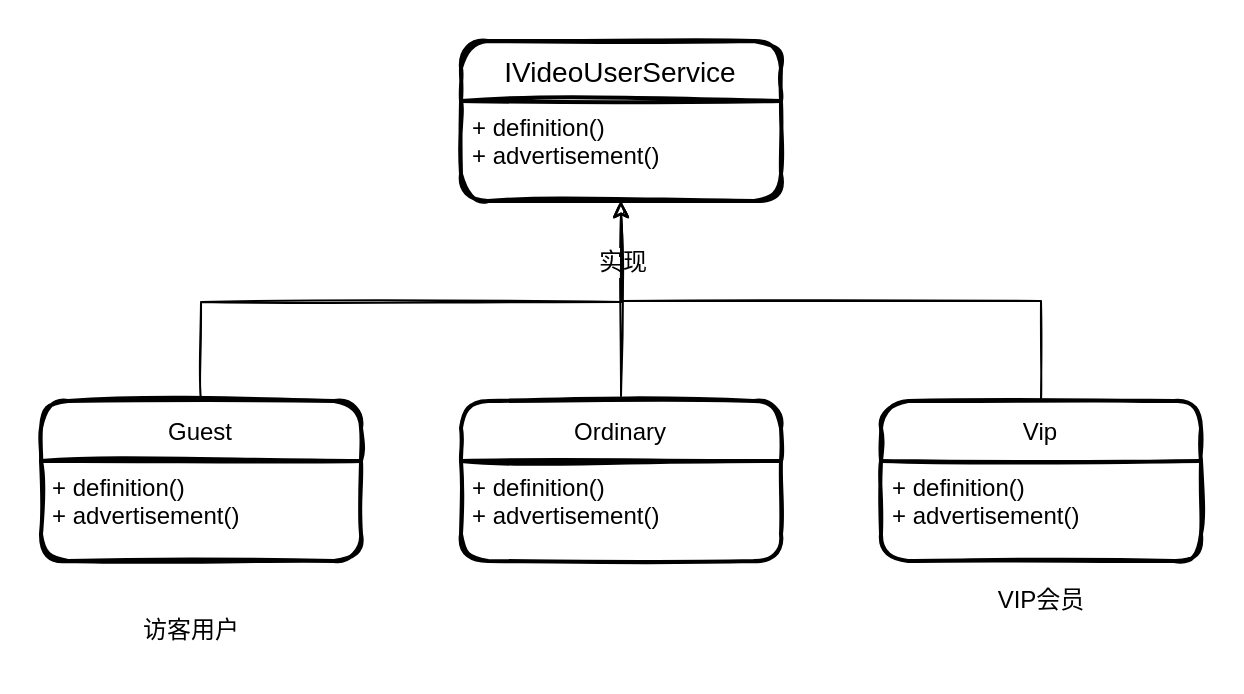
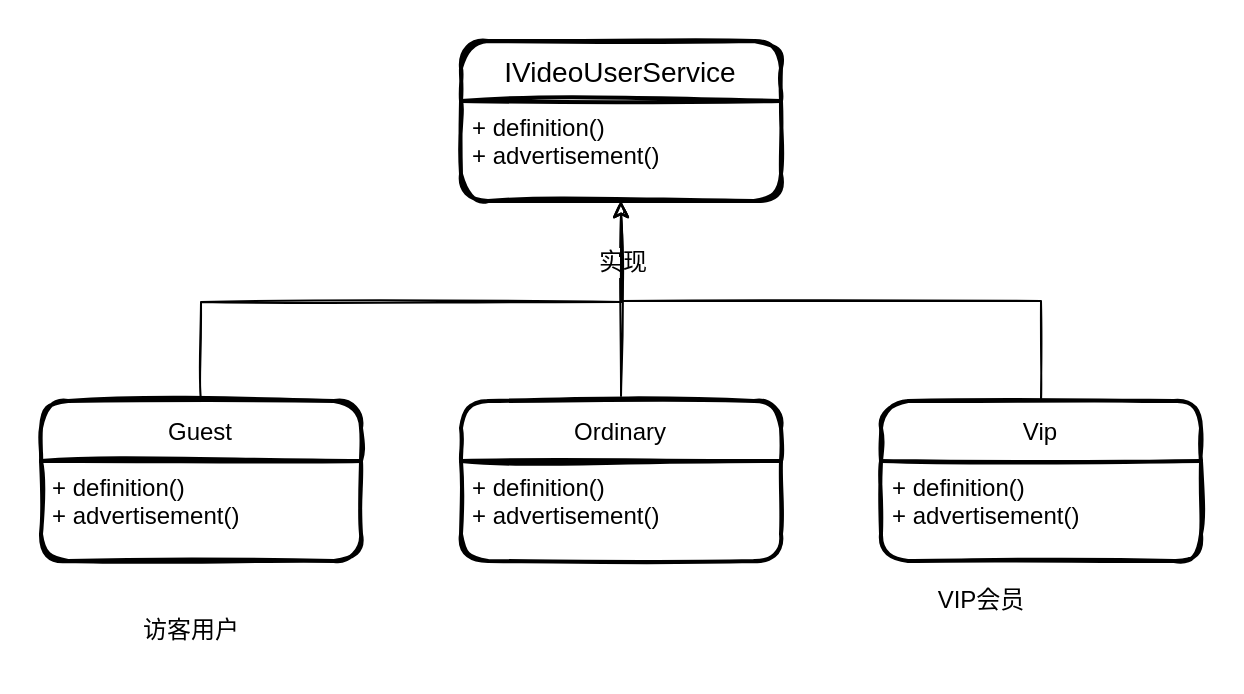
- <mxCell id="15" value="VIP会员" style="text;html=1;align=center;verticalAlign=middle;resizable=0;points=[];autosize=1;strokeColor=none;fillColor=none;fontSize=12;sketch=0;" parent="1" vertex="1"><mxGeometry x="490" y="290" width="60" height="20" as="geometry" /></mxCell>
+ <mxCell id="15" value="VIP会员" style="text;html=1;align=center;verticalAlign=middle;resizable=0;points=[];autosize=1;strokeColor=none;fillColor=none;fontSize=12;sketch=0;" parent="1" vertex="1"><mxGeometry x="460" y="290" width="60" height="20" as="geometry" /></mxCell>
